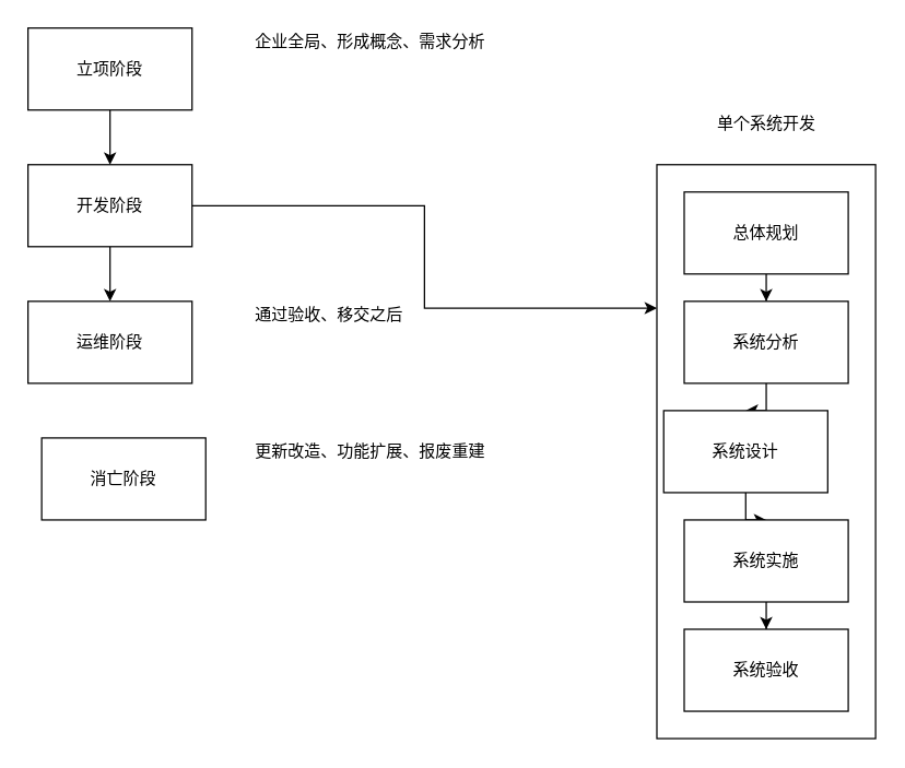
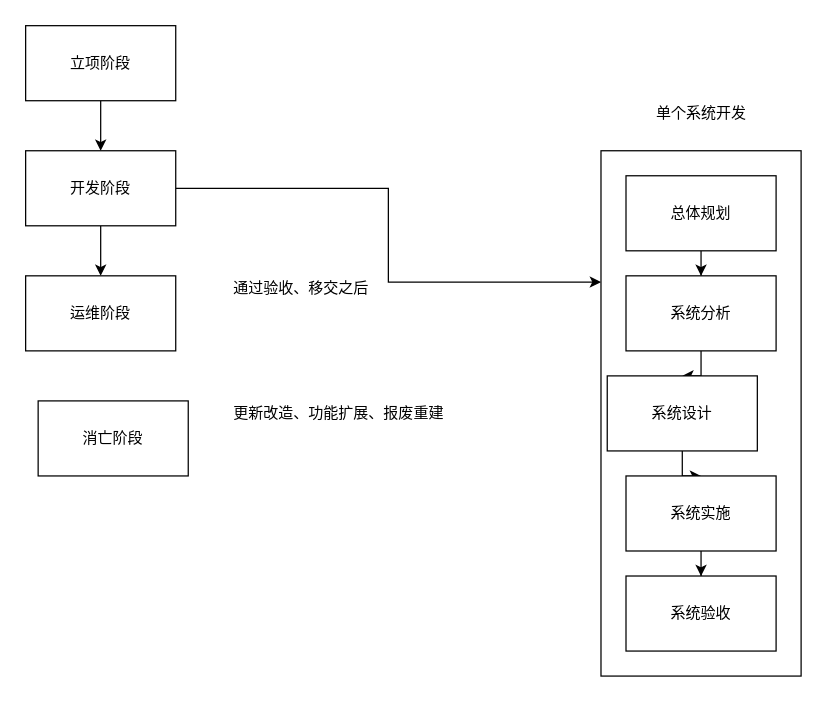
- <mxCell id="10" value="企业全局、形成概念、需求分析" style="text;html=1;align=center;verticalAlign=middle;resizable=0;points=[];autosize=1;strokeColor=none;" parent="1" vertex="1"><mxGeometry x="180" y="20" width="180" height="20" as="geometry" /></mxCell>
